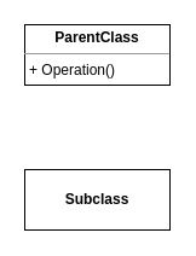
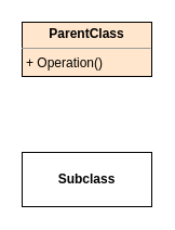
- <mxCell id="2" value="&lt;p style=&quot;margin: 0px ; margin-top: 4px ; text-align: center&quot;&gt;&lt;b&gt;ParentClass&lt;/b&gt;&lt;/p&gt;&lt;hr size=&quot;1&quot;&gt;&lt;p style=&quot;margin: 0px ; margin-left: 4px&quot;&gt;&lt;/p&gt;&lt;p style=&quot;margin: 0px ; margin-left: 4px&quot;&gt;+ Operation()&lt;/p&gt;" style="verticalAlign=top;align=left;overflow=fill;fontSize=12;fontFamily=Helvetica;html=1;" vertex="1" parent="1"><mxGeometry x="20" y="20" width="120" height="50" as="geometry" /></mxCell>
+ <mxCell id="2" value="&lt;p style=&quot;margin: 0px ; margin-top: 4px ; text-align: center&quot;&gt;&lt;b&gt;ParentClass&lt;/b&gt;&lt;/p&gt;&lt;hr size=&quot;1&quot;&gt;&lt;p style=&quot;margin: 0px ; margin-left: 4px&quot;&gt;&lt;/p&gt;&lt;p style=&quot;margin: 0px ; margin-left: 4px&quot;&gt;+ Operation()&lt;/p&gt;" style="verticalAlign=top;align=left;overflow=fill;fontSize=12;fontFamily=Helvetica;html=1;fillColor=#ffe6cc;" vertex="1" parent="1"><mxGeometry x="20" y="20" width="120" height="50" as="geometry" /></mxCell>
